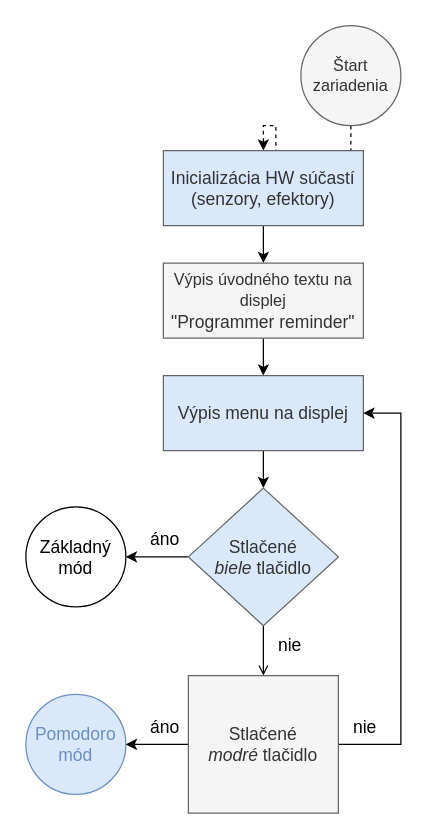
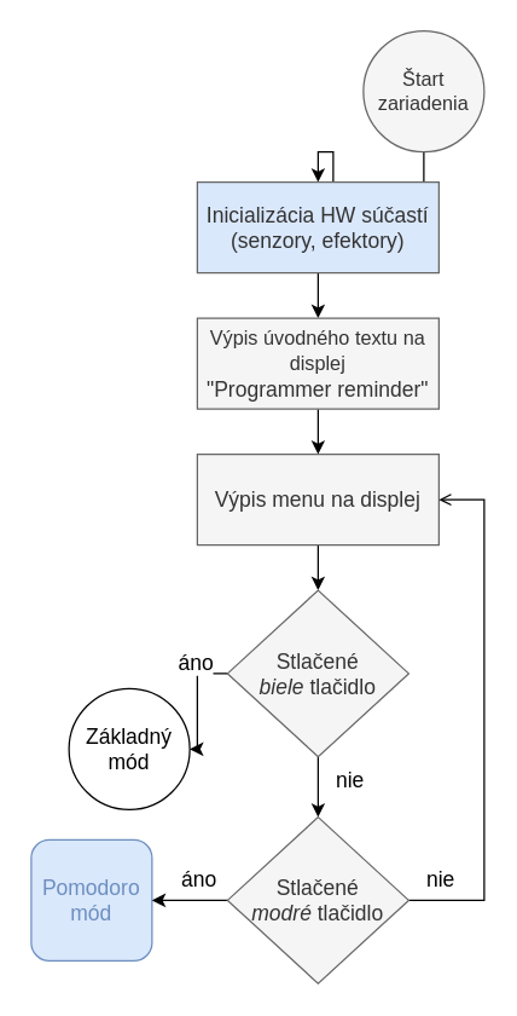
- <mxCell id="2" style="edgeStyle=orthogonalEdgeStyle;rounded=0;orthogonalLoop=1;jettySize=auto;html=1;exitX=0.5;exitY=1;exitDx=0;exitDy=0;entryX=0.5;entryY=0;entryDx=0;entryDy=0;dashed=1;" edge="1" parent="1" source="3" target="5"><mxGeometry relative="1" as="geometry" /></mxCell>
+ <mxCell id="2" style="edgeStyle=orthogonalEdgeStyle;rounded=0;orthogonalLoop=1;jettySize=auto;html=1;exitX=0.5;exitY=1;exitDx=0;exitDy=0;entryX=0.5;entryY=0;entryDx=0;entryDy=0;" edge="1" parent="1" source="3" target="5"><mxGeometry relative="1" as="geometry" /></mxCell>
- <mxCell id="9" value="Výpis menu na displej" style="rounded=0;whiteSpace=wrap;html=1;fillColor=#dae8fc;strokeColor=#666666;fontColor=#333333;fontSize=14;" vertex="1" parent="1"><mxGeometry x="130" y="300" width="160" height="60" as="geometry" /></mxCell>
+ <mxCell id="9" value="Výpis menu na displej" style="rounded=0;whiteSpace=wrap;html=1;fillColor=#f5f5f5;strokeColor=#666666;fontColor=#333333;fontSize=14;" vertex="1" parent="1"><mxGeometry x="130" y="300" width="160" height="60" as="geometry" /></mxCell>
- <mxCell id="19" style="edgeStyle=orthogonalEdgeStyle;rounded=0;orthogonalLoop=1;jettySize=auto;html=1;exitX=1;exitY=0.5;exitDx=0;exitDy=0;entryX=1;entryY=0.5;entryDx=0;entryDy=0;fontSize=14;fontColor=#6C8EBF;" edge="1" parent="1" source="21" target="9"><mxGeometry relative="1" as="geometry"><Array as="points"><mxPoint x="320" y="595" /><mxPoint x="320" y="330" /></Array></mxGeometry></mxCell>
+ <mxCell id="19" style="edgeStyle=orthogonalEdgeStyle;rounded=0;orthogonalLoop=1;jettySize=auto;html=1;exitX=1;exitY=0.5;exitDx=0;exitDy=0;entryX=1;entryY=0.5;entryDx=0;entryDy=0;fontSize=14;fontColor=#6C8EBF;endArrow=open;" edge="1" parent="1" source="21" target="9"><mxGeometry relative="1" as="geometry"><Array as="points"><mxPoint x="320" y="595" /><mxPoint x="320" y="330" /></Array></mxGeometry></mxCell>
- <mxCell id="15" value="Základný&lt;br style=&quot;font-size: 14px;&quot;&gt;mód" style="ellipse;whiteSpace=wrap;html=1;aspect=fixed;fontSize=14;" vertex="1" parent="1"><mxGeometry x="20" y="405" width="80" height="80" as="geometry" /></mxCell>
+ <mxCell id="15" value="Základný&lt;br style=&quot;font-size: 14px;&quot;&gt;mód" style="ellipse;whiteSpace=wrap;html=1;aspect=fixed;fontSize=14;" vertex="1" parent="1"><mxGeometry x="45" y="455" width="80" height="80" as="geometry" /></mxCell>
- <mxCell id="14" value="Stlačené&lt;br&gt;&lt;i&gt;biele &lt;/i&gt;tlačidlo" style="rhombus;whiteSpace=wrap;html=1;fillColor=#dae8fc;strokeColor=#666666;fontColor=#333333;fontSize=14;" vertex="1" parent="1"><mxGeometry x="150" y="390" width="120" height="110" as="geometry" /></mxCell>
+ <mxCell id="14" value="Stlačené&lt;br&gt;&lt;i&gt;biele &lt;/i&gt;tlačidlo" style="rhombus;whiteSpace=wrap;html=1;fillColor=#f5f5f5;strokeColor=#666666;fontColor=#333333;fontSize=14;" vertex="1" parent="1"><mxGeometry x="150" y="390" width="120" height="110" as="geometry" /></mxCell>
- <mxCell id="12" style="edgeStyle=orthogonalEdgeStyle;rounded=0;orthogonalLoop=1;jettySize=auto;html=1;exitX=0.5;exitY=1;exitDx=0;exitDy=0;entryX=0.5;entryY=0;entryDx=0;entryDy=0;fontSize=14;fontColor=#6C8EBF;endArrow=open;" edge="1" parent="1" source="14" target="21"><mxGeometry relative="1" as="geometry" /></mxCell>
+ <mxCell id="12" style="edgeStyle=orthogonalEdgeStyle;rounded=0;orthogonalLoop=1;jettySize=auto;html=1;exitX=0.5;exitY=1;exitDx=0;exitDy=0;entryX=0.5;entryY=0;entryDx=0;entryDy=0;fontSize=14;fontColor=#6C8EBF;" edge="1" parent="1" source="14" target="21"><mxGeometry relative="1" as="geometry" /></mxCell>
- <mxCell id="16" value="Pomodoro mód" style="ellipse;whiteSpace=wrap;html=1;aspect=fixed;fillColor=#dae8fc;strokeColor=#6c8ebf;fontSize=14;fontColor=#6C8EBF;" vertex="1" parent="1"><mxGeometry x="20" y="555" width="80" height="80" as="geometry" /></mxCell>
+ <mxCell id="16" value="Pomodoro mód" style="whiteSpace=wrap;html=1;aspect=fixed;fillColor=#dae8fc;strokeColor=#6c8ebf;fontSize=14;fontColor=#6C8EBF;rounded=1;" vertex="1" parent="1"><mxGeometry x="20" y="555" width="80" height="80" as="geometry" /></mxCell>
- <mxCell id="21" value="Stlačené&lt;br&gt;&lt;i&gt;modré &lt;/i&gt;tlačidlo" style="whiteSpace=wrap;html=1;fillColor=#f5f5f5;strokeColor=#666666;fontColor=#333333;fontSize=14;rounded=0;" vertex="1" parent="1"><mxGeometry x="150" y="540" width="120" height="110" as="geometry" /></mxCell>
+ <mxCell id="21" value="Stlačené&lt;br&gt;&lt;i&gt;modré &lt;/i&gt;tlačidlo" style="rhombus;whiteSpace=wrap;html=1;fillColor=#f5f5f5;strokeColor=#666666;fontColor=#333333;fontSize=14;" vertex="1" parent="1"><mxGeometry x="150" y="540" width="120" height="110" as="geometry" /></mxCell>
